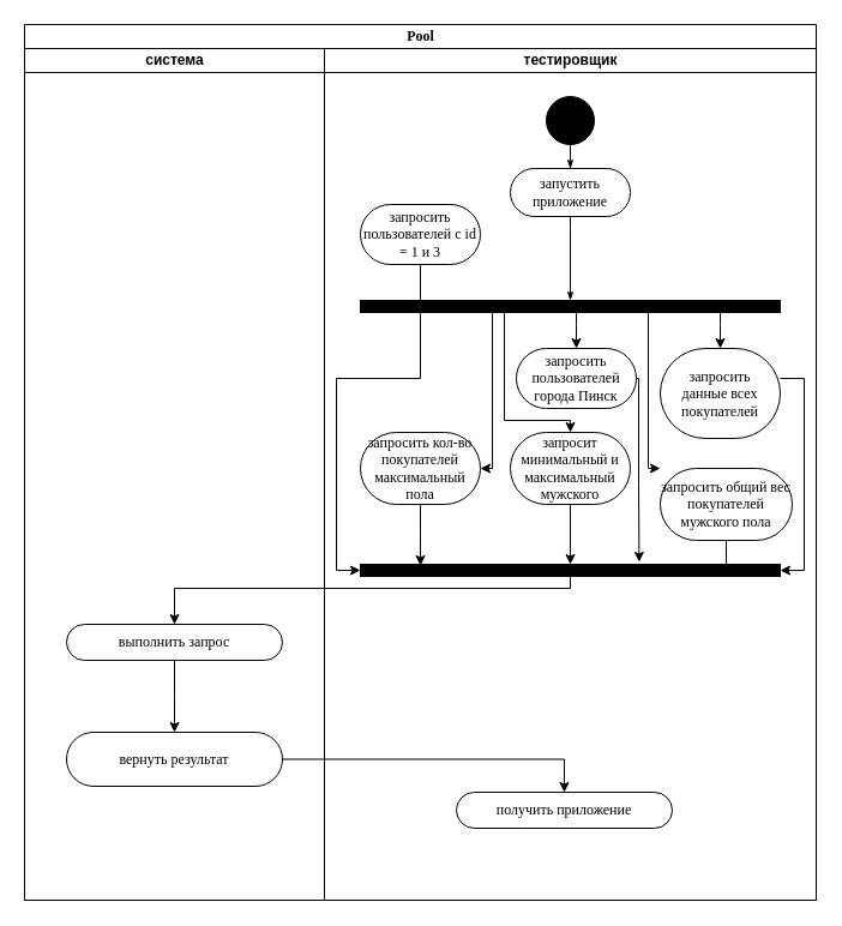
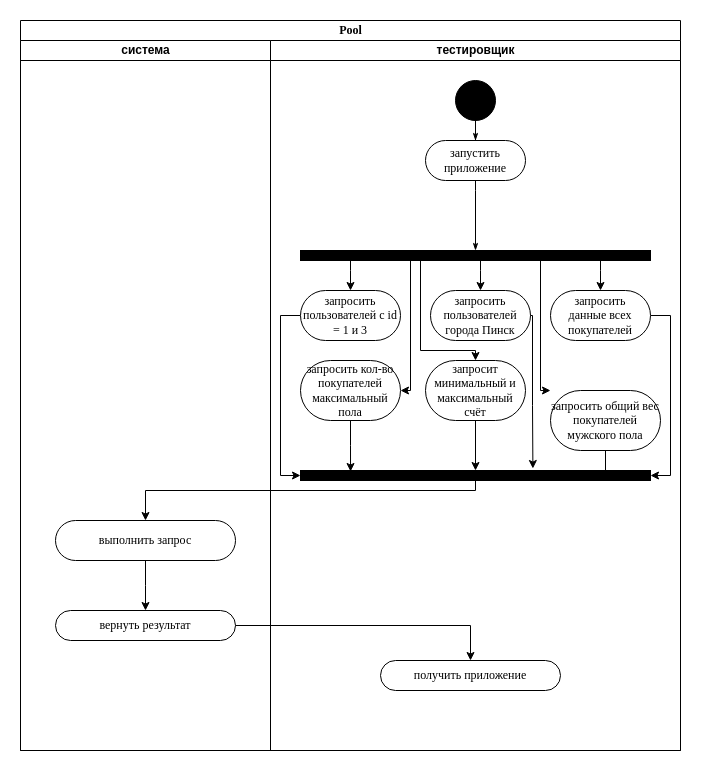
- <mxCell id="20" value="запросить пользователей с id = 1 и 3" style="rounded=1;whiteSpace=wrap;html=1;shadow=0;comic=0;labelBackgroundColor=none;strokeWidth=1;fontFamily=Verdana;fontSize=12;align=center;arcSize=50;" vertex="1" parent="7"><mxGeometry x="30" y="130" width="100" height="50" as="geometry" /></mxCell>
+ <mxCell id="20" value="запросить пользователей с id = 1 и 3" style="rounded=1;whiteSpace=wrap;html=1;shadow=0;comic=0;labelBackgroundColor=none;strokeWidth=1;fontFamily=Verdana;fontSize=12;align=center;arcSize=50;" vertex="1" parent="7"><mxGeometry x="30" y="250" width="100" height="50" as="geometry" /></mxCell>
- <mxCell id="27" value="запросить&lt;div&gt;данные всех покупателей&lt;/div&gt;" style="rounded=1;whiteSpace=wrap;html=1;shadow=0;comic=0;labelBackgroundColor=none;strokeWidth=1;fontFamily=Verdana;fontSize=12;align=center;arcSize=50;" vertex="1" parent="7"><mxGeometry x="280" y="250" width="100" height="75" as="geometry" /></mxCell>
+ <mxCell id="27" value="запросить&lt;div&gt;данные всех покупателей&lt;/div&gt;" style="rounded=1;whiteSpace=wrap;html=1;shadow=0;comic=0;labelBackgroundColor=none;strokeWidth=1;fontFamily=Verdana;fontSize=12;align=center;arcSize=50;" vertex="1" parent="7"><mxGeometry x="280" y="250" width="100" height="50" as="geometry" /></mxCell>
- <mxCell id="22" value="запросит минимальный и максимальный мужского" style="rounded=1;whiteSpace=wrap;html=1;shadow=0;comic=0;labelBackgroundColor=none;strokeWidth=1;fontFamily=Verdana;fontSize=12;align=center;arcSize=50;" vertex="1" parent="7"><mxGeometry x="155" y="320" width="100" height="60" as="geometry" /></mxCell>
+ <mxCell id="22" value="запросит минимальный и максимальный счёт" style="rounded=1;whiteSpace=wrap;html=1;shadow=0;comic=0;labelBackgroundColor=none;strokeWidth=1;fontFamily=Verdana;fontSize=12;align=center;arcSize=50;" vertex="1" parent="7"><mxGeometry x="155" y="320" width="100" height="60" as="geometry" /></mxCell>
- <mxCell id="5" value="выполнить запрос" style="rounded=1;whiteSpace=wrap;html=1;shadow=0;comic=0;labelBackgroundColor=none;strokeWidth=1;fontFamily=Verdana;fontSize=12;align=center;arcSize=50;" vertex="1" parent="3"><mxGeometry x="35" y="480" width="180" height="30" as="geometry" /></mxCell>
+ <mxCell id="5" value="выполнить запрос" style="rounded=1;whiteSpace=wrap;html=1;shadow=0;comic=0;labelBackgroundColor=none;strokeWidth=1;fontFamily=Verdana;fontSize=12;align=center;arcSize=50;" vertex="1" parent="3"><mxGeometry x="35" y="480" width="180" height="40" as="geometry" /></mxCell>
- <mxCell id="6" value="вернуть результат" style="rounded=1;whiteSpace=wrap;html=1;shadow=0;comic=0;labelBackgroundColor=none;strokeWidth=1;fontFamily=Verdana;fontSize=12;align=center;arcSize=50;" vertex="1" parent="3"><mxGeometry x="35" y="570" width="180" height="45" as="geometry" /></mxCell>
+ <mxCell id="6" value="вернуть результат" style="rounded=1;whiteSpace=wrap;html=1;shadow=0;comic=0;labelBackgroundColor=none;strokeWidth=1;fontFamily=Verdana;fontSize=12;align=center;arcSize=50;" vertex="1" parent="3"><mxGeometry x="35" y="570" width="180" height="30" as="geometry" /></mxCell>
